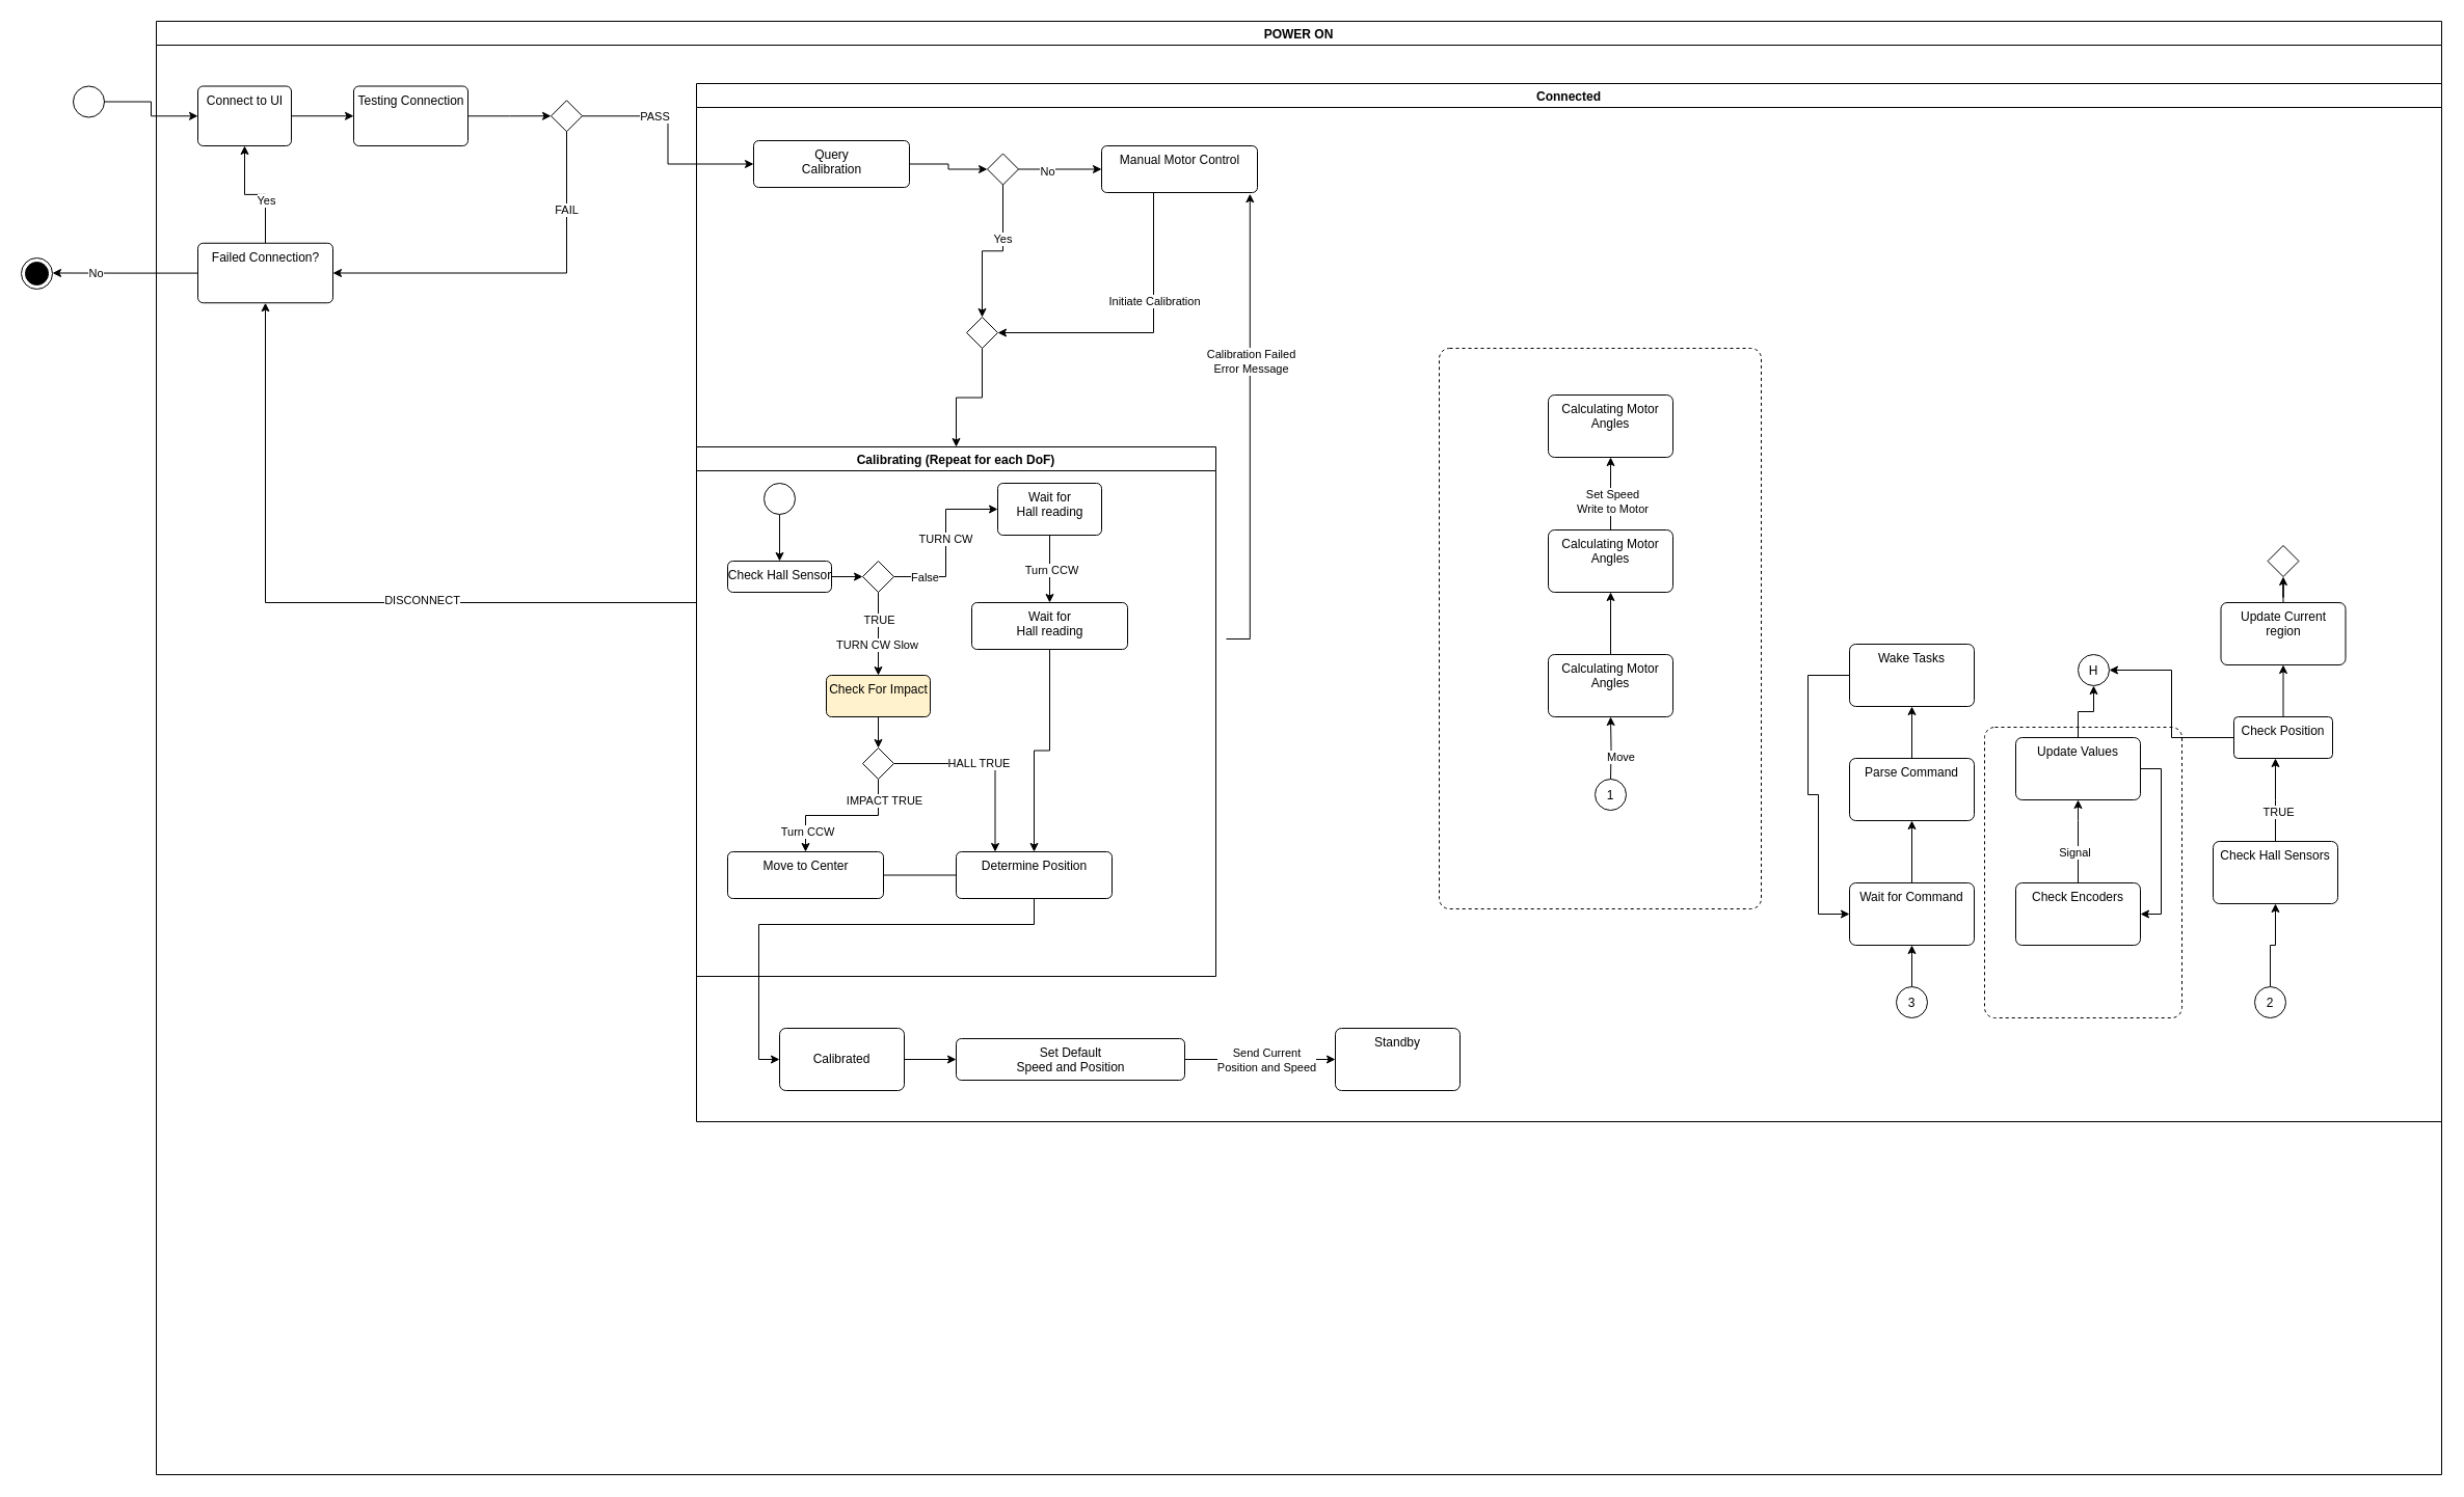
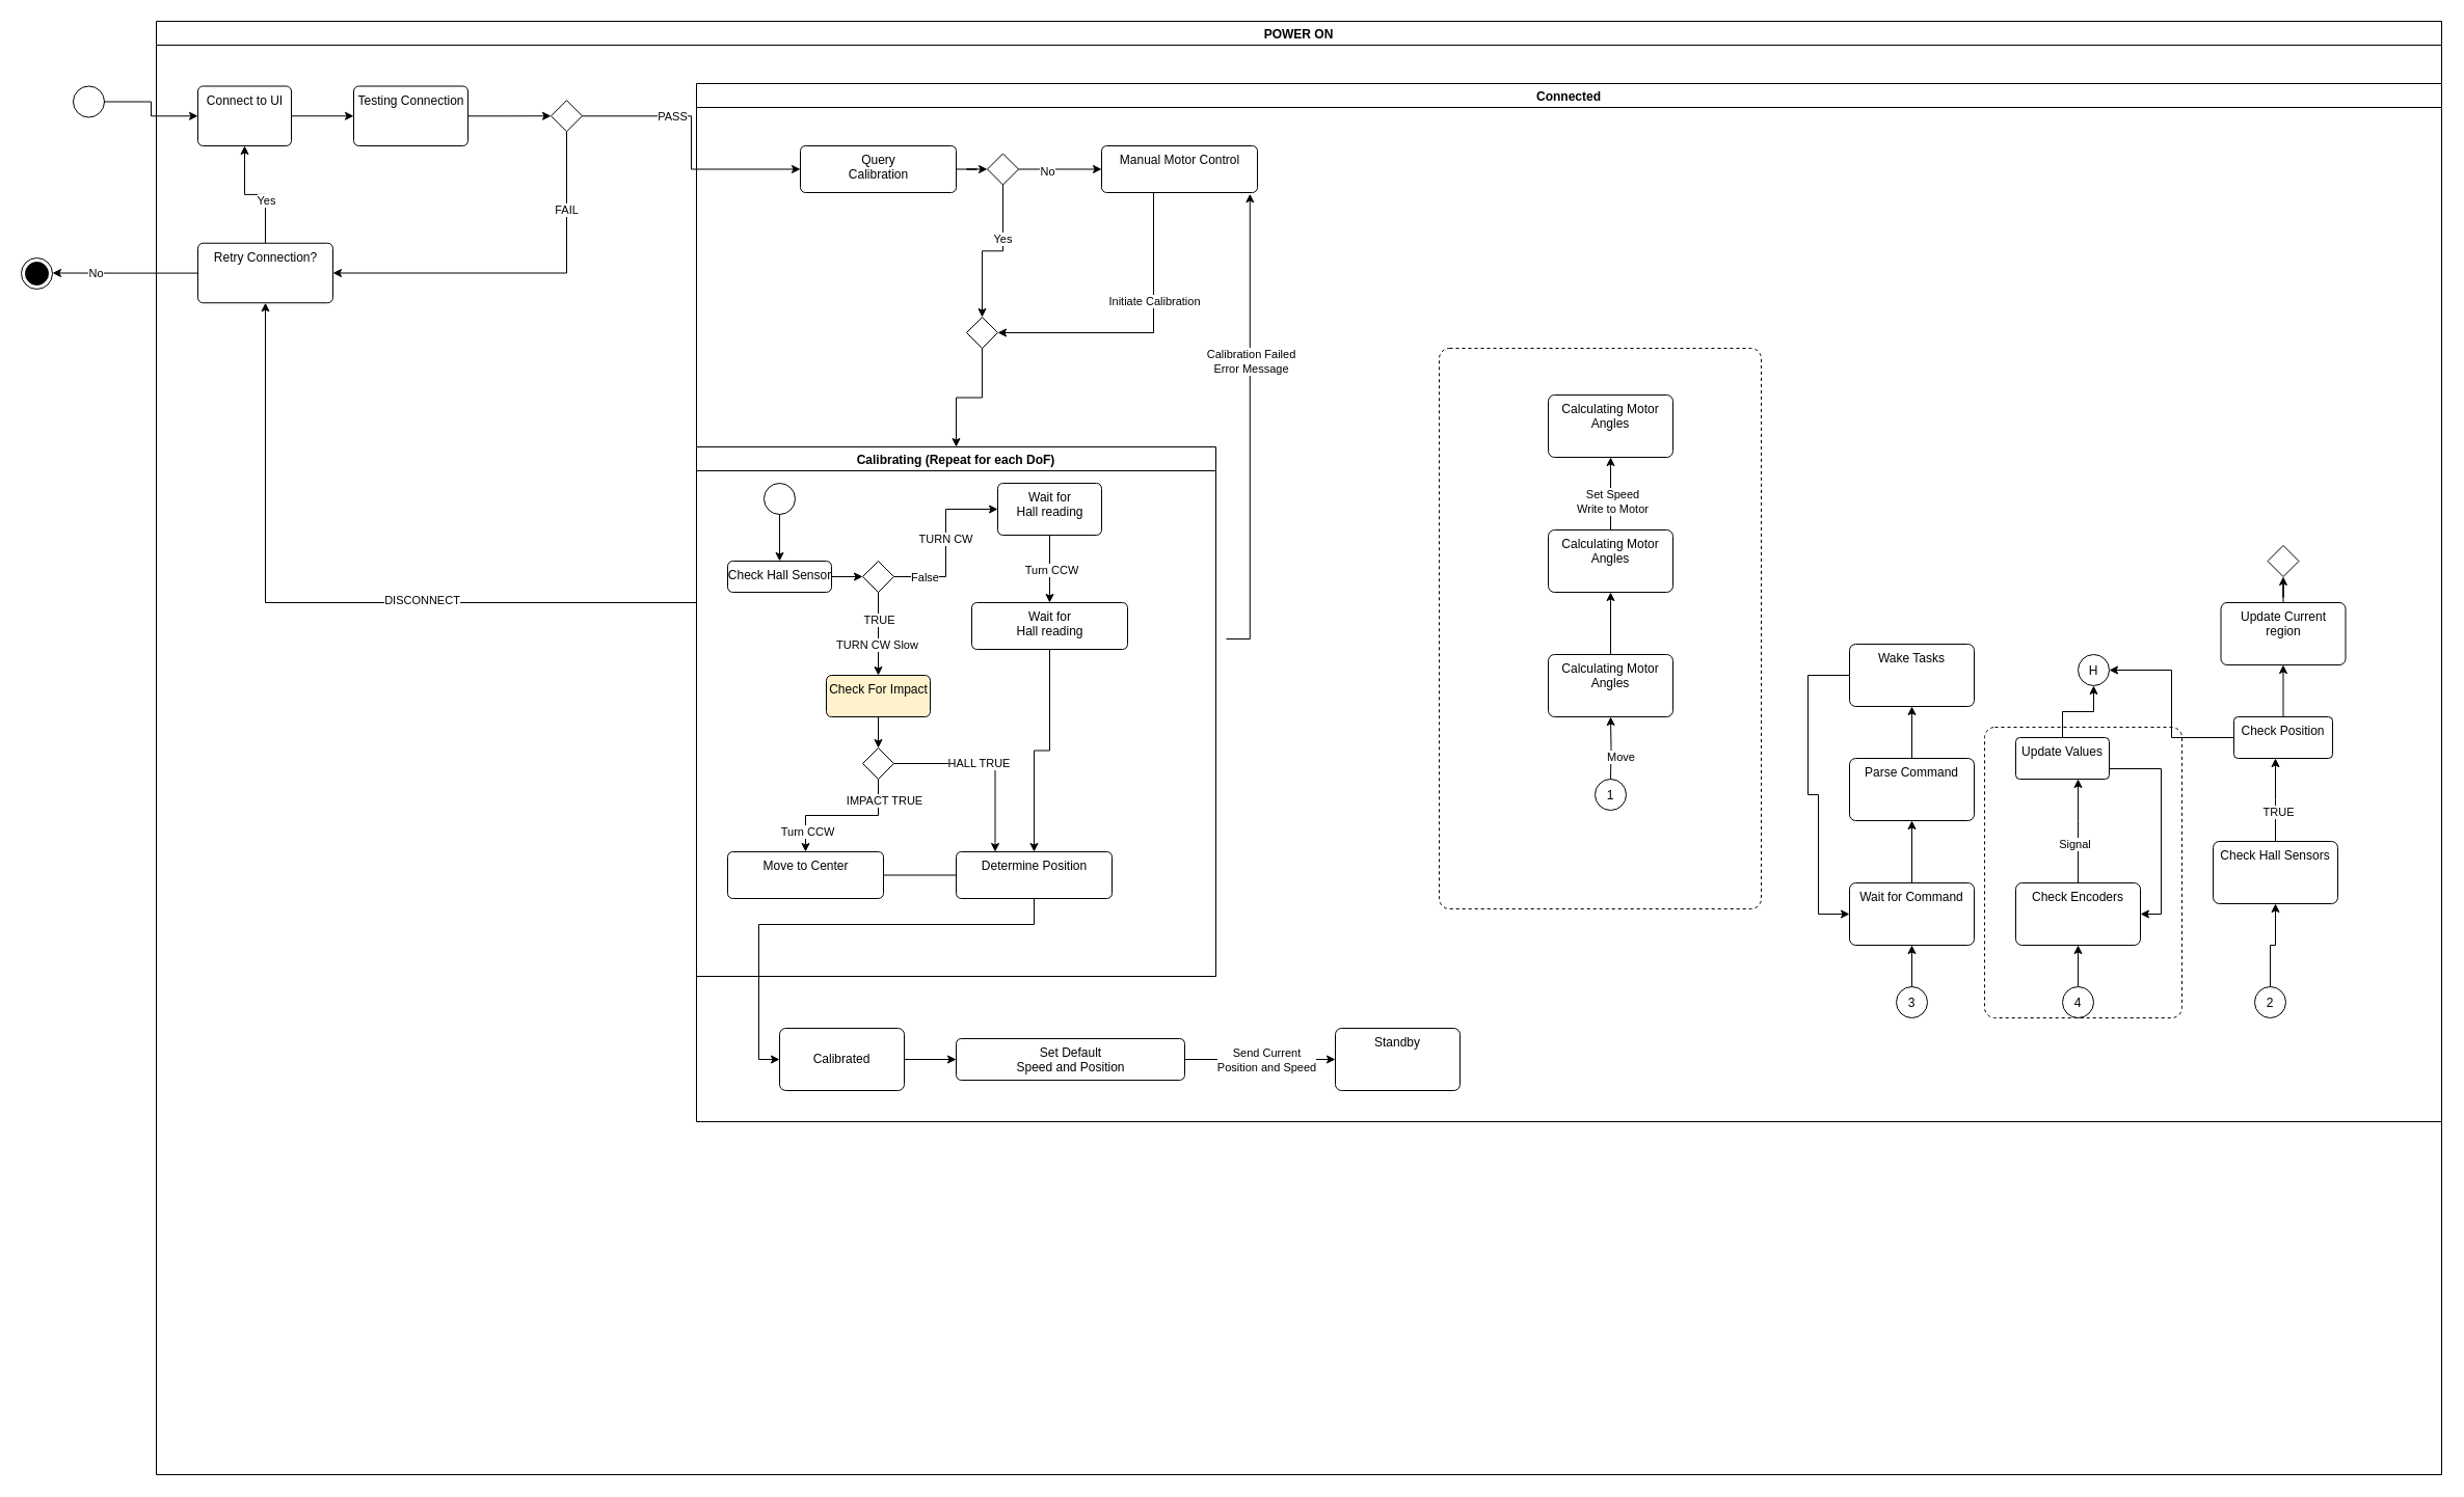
- <mxCell id="19" value="Query&lt;br&gt;Calibration" style="html=1;align=center;verticalAlign=top;rounded=1;absoluteArcSize=1;arcSize=10;dashed=0;" vertex="1" parent="17"><mxGeometry x="55" y="55" width="150" height="45" as="geometry" /></mxCell>
+ <mxCell id="19" value="Query&lt;br&gt;Calibration" style="html=1;align=center;verticalAlign=top;rounded=1;absoluteArcSize=1;arcSize=10;dashed=0;" vertex="1" parent="17"><mxGeometry x="100" y="60" width="150" height="45" as="geometry" /></mxCell>
- <mxCell id="12" value="Failed Connection?" style="html=1;align=center;verticalAlign=top;rounded=1;absoluteArcSize=1;arcSize=10;dashed=0;" vertex="1" parent="2"><mxGeometry x="40" y="213.75" width="130" height="57.5" as="geometry" /></mxCell>
+ <mxCell id="12" value="Retry Connection?" style="html=1;align=center;verticalAlign=top;rounded=1;absoluteArcSize=1;arcSize=10;dashed=0;" vertex="1" parent="2"><mxGeometry x="40" y="213.75" width="130" height="57.5" as="geometry" /></mxCell>
- <mxCell id="107" value="Update Values" style="whiteSpace=wrap;html=1;verticalAlign=top;rounded=1;arcSize=10;dashed=0;" vertex="1" parent="1"><mxGeometry x="1940" y="710" width="120" height="60" as="geometry" /></mxCell>
+ <mxCell id="107" value="Update Values" style="whiteSpace=wrap;html=1;verticalAlign=top;rounded=1;arcSize=10;dashed=0;" vertex="1" parent="1"><mxGeometry x="1940" y="710" width="90" height="40" as="geometry" /></mxCell>
+ <mxCell id="76" value="" style="edgeStyle=orthogonalEdgeStyle;rounded=0;orthogonalLoop=1;jettySize=auto;html=1;" edge="1" parent="17" source="77" target="78"><mxGeometry relative="1" as="geometry" /></mxCell>
+ <mxCell id="77" value="4" style="ellipse;fillColor=#ffffff;strokeColor=#000000;" vertex="1" parent="17"><mxGeometry x="1315" y="870" width="30" height="30" as="geometry" /></mxCell>
